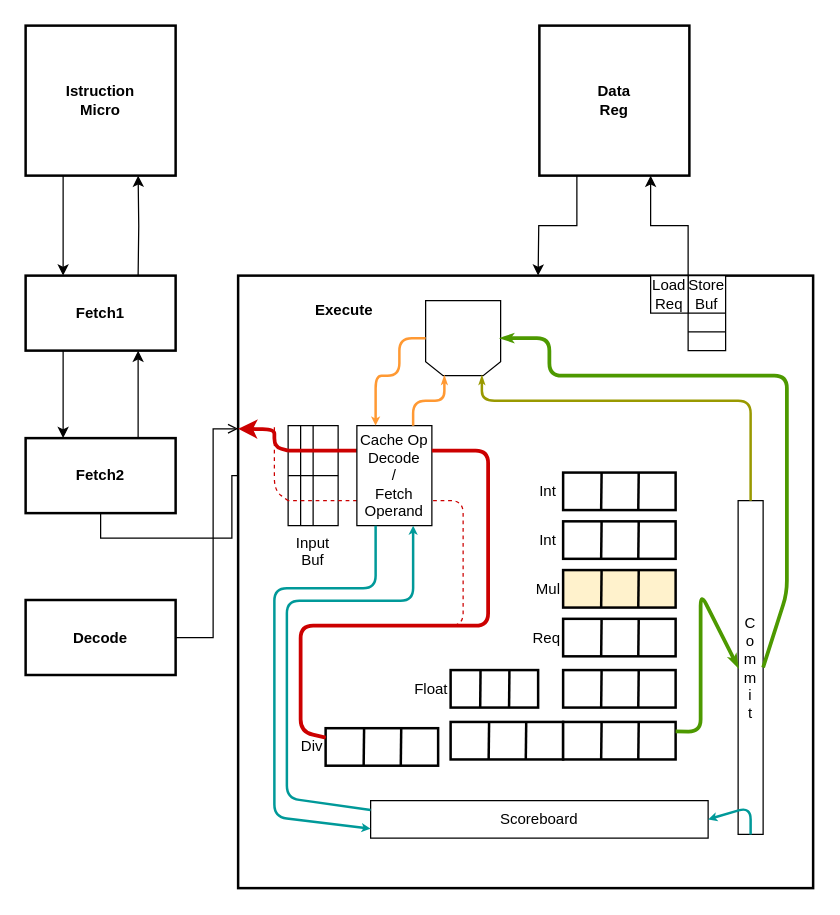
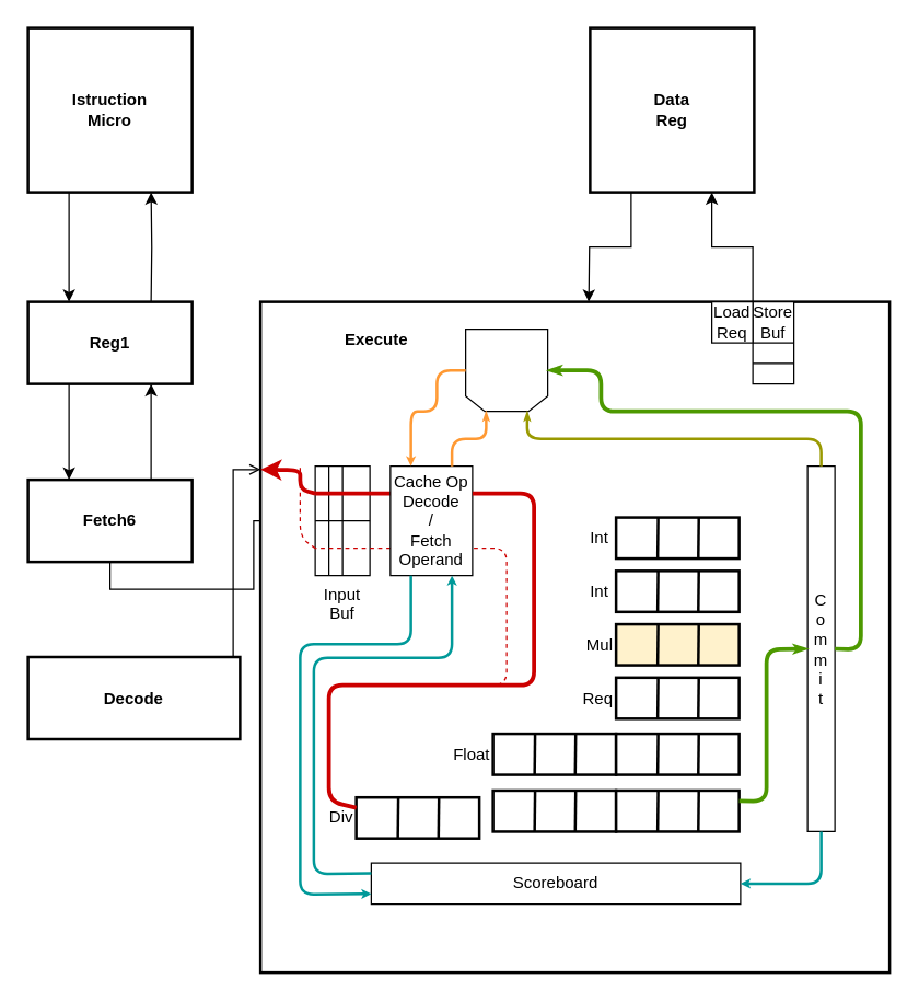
- <mxCell id="9" value="Fetch1" style="rounded=0;whiteSpace=wrap;html=1;fontStyle=1;strokeWidth=2;" vertex="1" parent="1"><mxGeometry x="20" y="220" width="120" height="60" as="geometry" /></mxCell>
+ <mxCell id="9" value="Reg1" style="rounded=0;whiteSpace=wrap;html=1;fontStyle=1;strokeWidth=2;" vertex="1" parent="1"><mxGeometry x="20" y="220" width="120" height="60" as="geometry" /></mxCell>
- <mxCell id="12" value="Fetch2" style="rounded=0;whiteSpace=wrap;html=1;fontStyle=1;strokeWidth=2;" vertex="1" parent="1"><mxGeometry x="20" y="350" width="120" height="60" as="geometry" /></mxCell>
+ <mxCell id="12" value="Fetch6" style="rounded=0;whiteSpace=wrap;html=1;fontStyle=1;strokeWidth=2;" vertex="1" parent="1"><mxGeometry x="20" y="350" width="120" height="60" as="geometry" /></mxCell>
- <mxCell id="14" value="&lt;span&gt;Decode&lt;/span&gt;" style="rounded=0;whiteSpace=wrap;html=1;fontStyle=1;strokeWidth=2;" vertex="1" parent="1"><mxGeometry x="20" y="479.5" width="120" height="60" as="geometry" /></mxCell>
+ <mxCell id="14" value="&lt;span&gt;Decode&lt;/span&gt;" style="rounded=0;whiteSpace=wrap;html=1;fontStyle=1;strokeWidth=2;" vertex="1" parent="1"><mxGeometry x="20" y="479.5" width="155" height="60" as="geometry" /></mxCell>
- <mxCell id="16" value="C&lt;br&gt;o&lt;br&gt;m&lt;br&gt;m&lt;br&gt;i&lt;br&gt;t" style="rounded=0;whiteSpace=wrap;html=1;align=center;strokeWidth=1;" vertex="1" parent="1"><mxGeometry x="590" y="400" width="20" height="267" as="geometry" /></mxCell>
+ <mxCell id="16" value="C&lt;br&gt;o&lt;br&gt;m&lt;br&gt;m&lt;br&gt;i&lt;br&gt;t" style="rounded=0;whiteSpace=wrap;html=1;align=center;strokeWidth=1;" vertex="1" parent="1"><mxGeometry x="590" y="340" width="20" height="267" as="geometry" /></mxCell>
- <mxCell id="33" value="Float" style="rounded=0;whiteSpace=wrap;html=1;align=right;labelPosition=left;verticalLabelPosition=middle;verticalAlign=middle;strokeWidth=2;" vertex="1" parent="1"><mxGeometry x="360" y="535.559" width="70" height="30" as="geometry" /></mxCell>
+ <mxCell id="33" value="Float" style="rounded=0;whiteSpace=wrap;html=1;align=right;labelPosition=left;verticalLabelPosition=middle;verticalAlign=middle;strokeWidth=2;" vertex="1" parent="1"><mxGeometry x="360" y="535.559" width="90" height="30" as="geometry" /></mxCell>
- <mxCell id="17" value="Scoreboard" style="rounded=0;whiteSpace=wrap;html=1;strokeWidth=1;" vertex="1" parent="1"><mxGeometry x="296" y="640" width="270" height="30" as="geometry" /></mxCell>
+ <mxCell id="17" value="Scoreboard" style="rounded=0;whiteSpace=wrap;html=1;strokeWidth=1;" vertex="1" parent="1"><mxGeometry x="271" y="630" width="270" height="30" as="geometry" /></mxCell>
